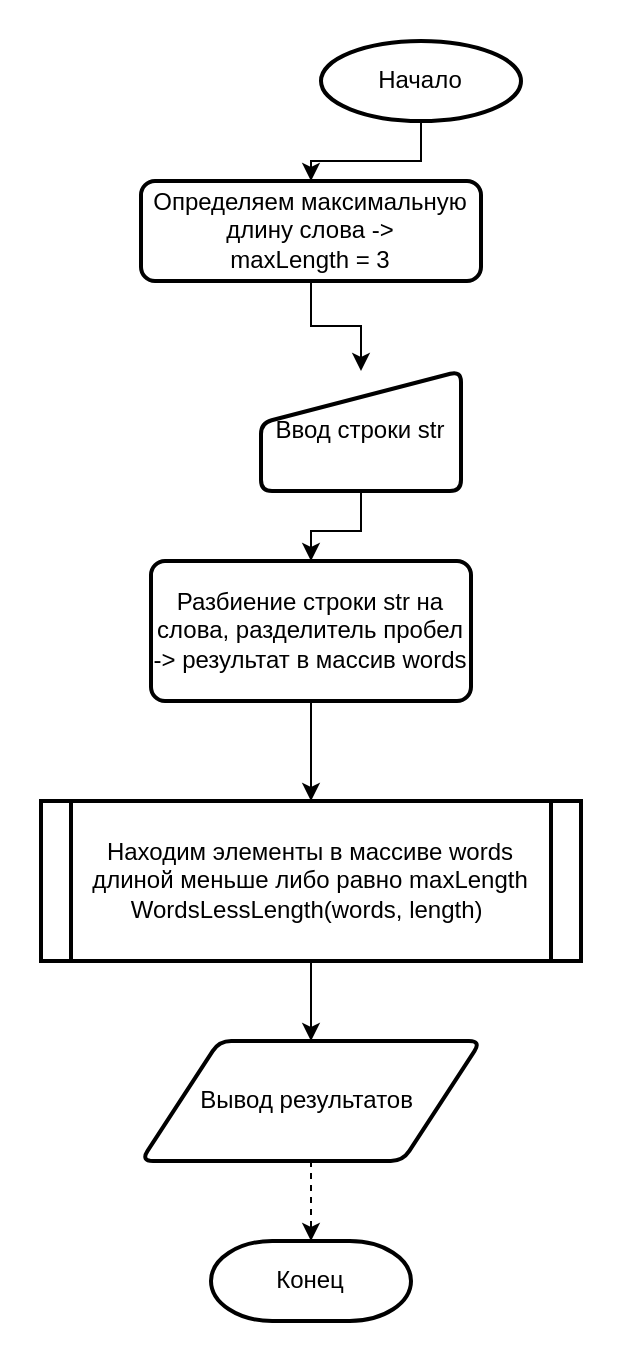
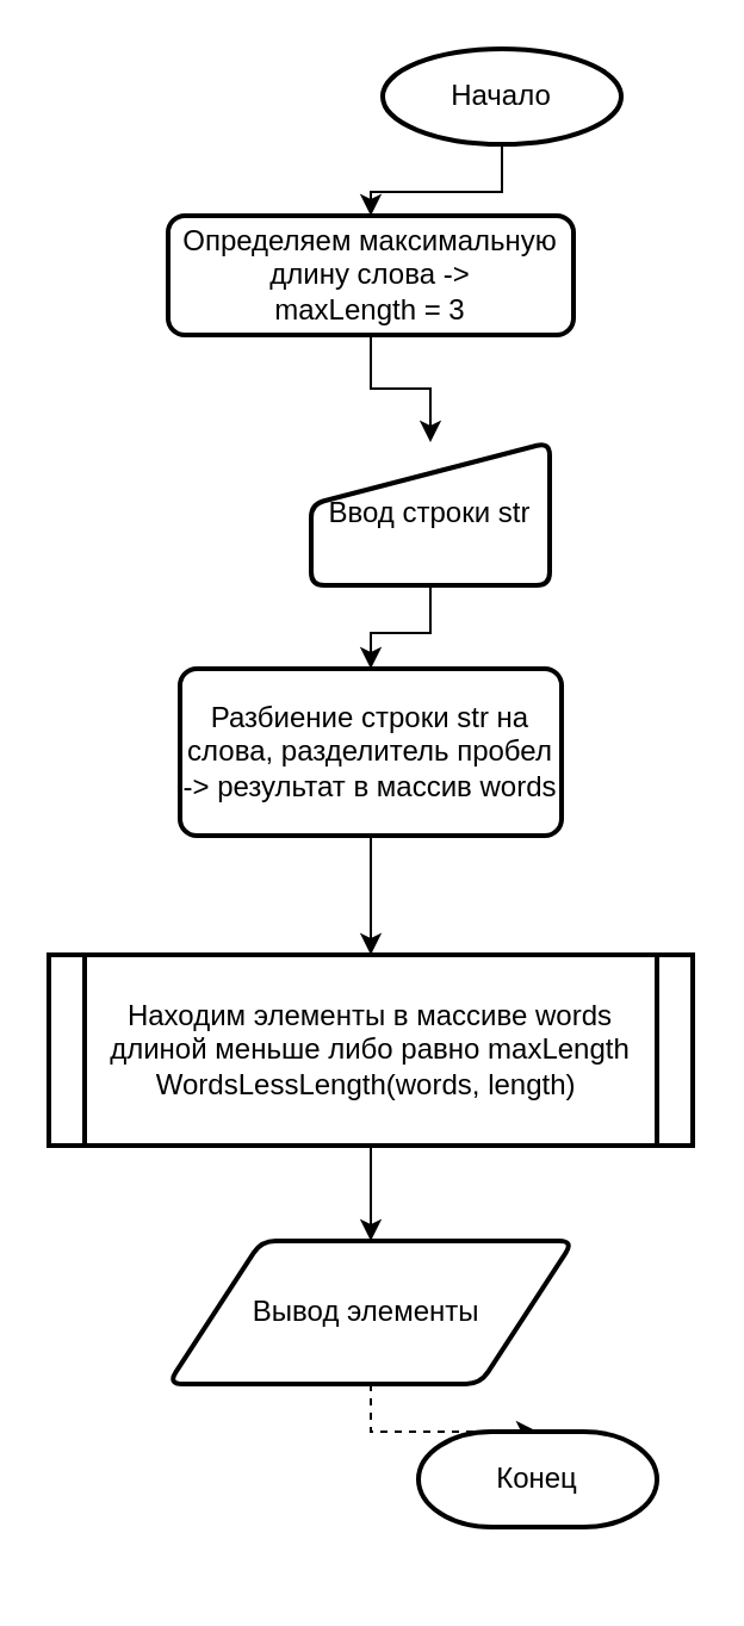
- <mxCell id="13" value="Вывод результатов&amp;nbsp;" style="shape=parallelogram;html=1;strokeWidth=2;perimeter=parallelogramPerimeter;whiteSpace=wrap;rounded=1;arcSize=12;size=0.23;" parent="1" vertex="1"><mxGeometry x="70" y="520" width="170" height="60" as="geometry" /></mxCell>
+ <mxCell id="13" value="Вывод элементы&amp;nbsp;" style="shape=parallelogram;html=1;strokeWidth=2;perimeter=parallelogramPerimeter;whiteSpace=wrap;rounded=1;arcSize=12;size=0.23;" parent="1" vertex="1"><mxGeometry x="70" y="520" width="170" height="60" as="geometry" /></mxCell>
- <mxCell id="14" value="Конец" style="strokeWidth=2;html=1;shape=mxgraph.flowchart.terminator;whiteSpace=wrap;" parent="1" vertex="1"><mxGeometry x="105" y="620" width="100" height="40" as="geometry" /></mxCell>
+ <mxCell id="14" value="Конец" style="strokeWidth=2;html=1;shape=mxgraph.flowchart.terminator;whiteSpace=wrap;" parent="1" vertex="1"><mxGeometry x="175" y="600" width="100" height="40" as="geometry" /></mxCell>
